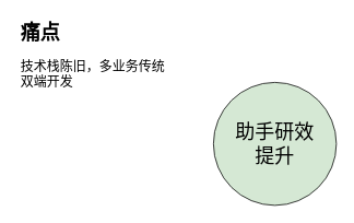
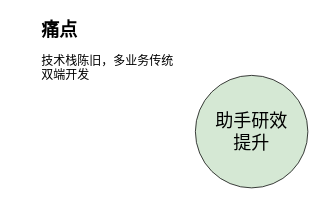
- <mxCell id="3" value="&lt;h1&gt;痛点&lt;/h1&gt;&lt;p&gt;&lt;font style=&quot;font-size: 16px;&quot;&gt;技术栈陈旧，多业务传统双端开发&lt;/font&gt;&lt;/p&gt;" style="text;html=1;strokeColor=none;fillColor=none;spacing=5;spacingTop=-20;whiteSpace=wrap;overflow=hidden;rounded=0;" vertex="1" parent="1"><mxGeometry x="20" y="20" width="190" height="100" as="geometry" /></mxCell>
+ <mxCell id="3" value="&lt;h1&gt;痛点&lt;/h1&gt;&lt;p&gt;&lt;font style=&quot;font-size: 16px;&quot;&gt;技术栈陈旧，多业务传统双端开发&lt;/font&gt;&lt;/p&gt;" style="text;html=1;strokeColor=none;fillColor=none;spacing=5;spacingTop=-20;whiteSpace=wrap;overflow=hidden;rounded=0;" vertex="1" parent="1"><mxGeometry x="50" y="20" width="190" height="100" as="geometry" /></mxCell>
